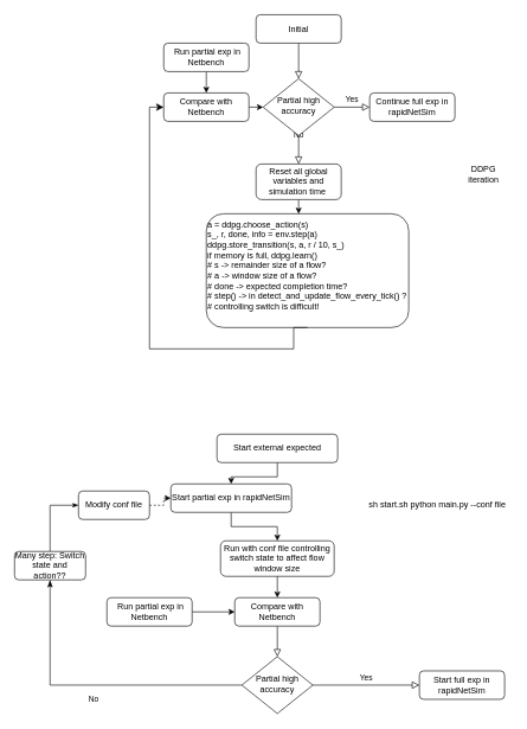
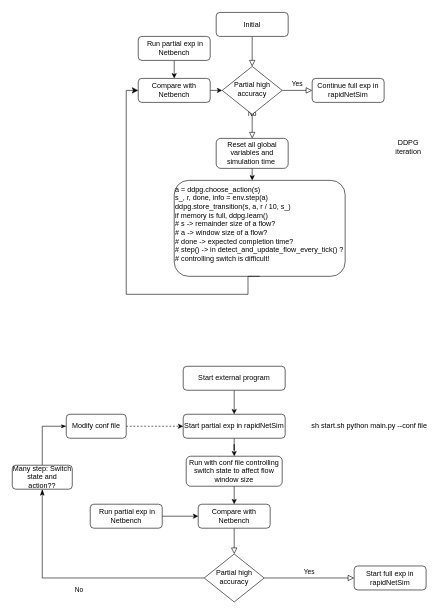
- <mxCell id="23" value="Start external expected" style="rounded=1;whiteSpace=wrap;html=1;fontSize=12;glass=0;strokeWidth=1;shadow=0;" parent="1" vertex="1"><mxGeometry x="305" y="610" width="170" height="40" as="geometry" /></mxCell>
+ <mxCell id="23" value="Start external program" style="rounded=1;whiteSpace=wrap;html=1;fontSize=12;glass=0;strokeWidth=1;shadow=0;" parent="1" vertex="1"><mxGeometry x="305" y="610" width="170" height="40" as="geometry" /></mxCell>
- <mxCell id="21" value="Start partial exp in rapidNetSim" style="rounded=1;whiteSpace=wrap;html=1;fontSize=12;glass=0;strokeWidth=1;shadow=0;" parent="1" vertex="1"><mxGeometry x="240" y="680" width="170" height="40" as="geometry" /></mxCell>
+ <mxCell id="21" value="Start partial exp in rapidNetSim" style="rounded=1;whiteSpace=wrap;html=1;fontSize=12;glass=0;strokeWidth=1;shadow=0;" parent="1" vertex="1"><mxGeometry x="305" y="690" width="170" height="40" as="geometry" /></mxCell>
